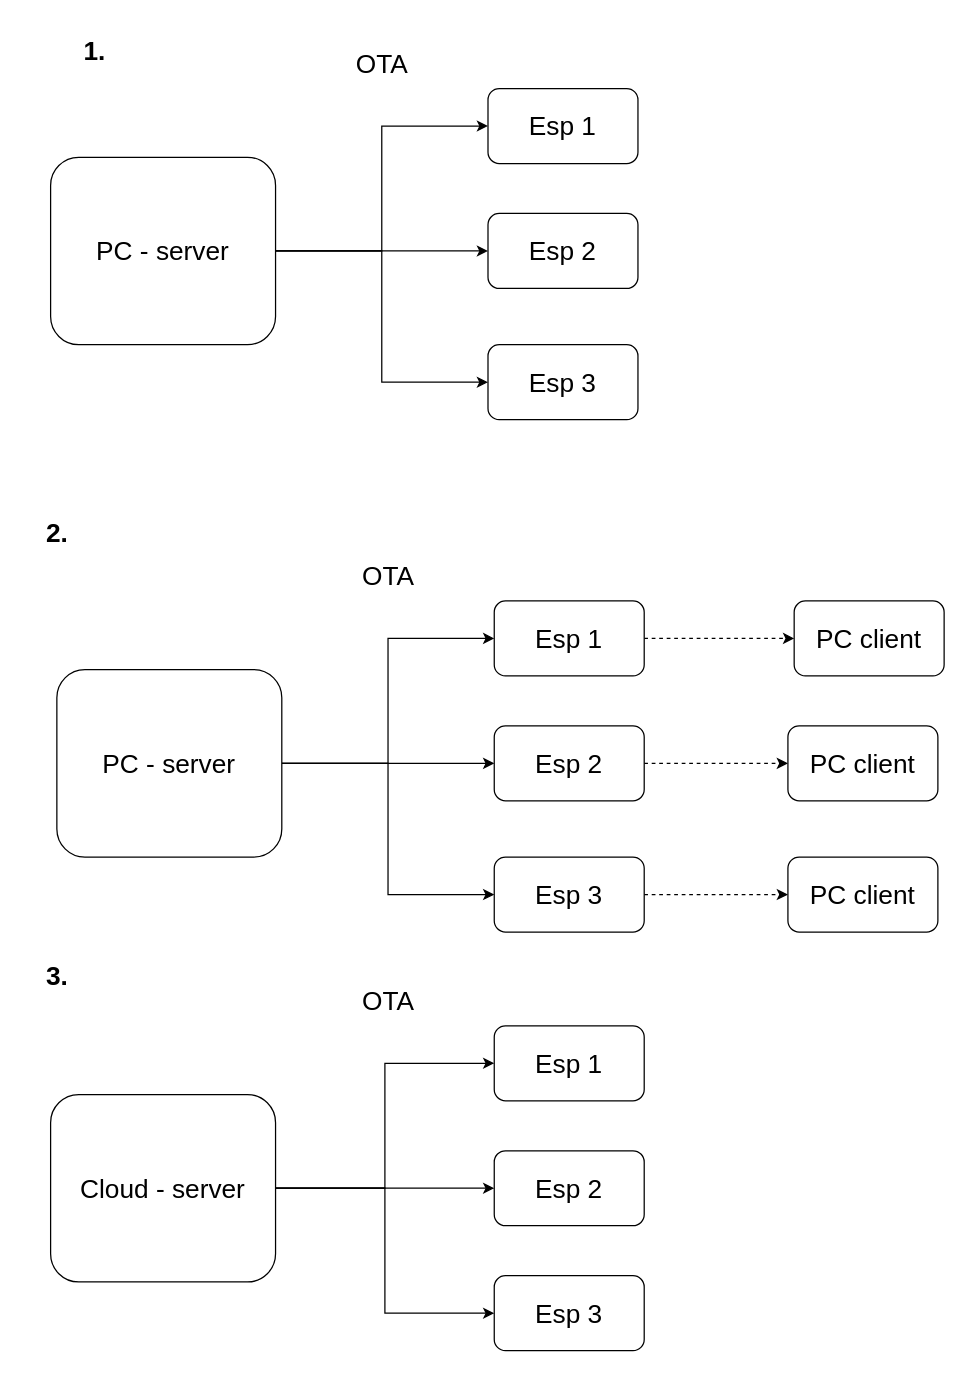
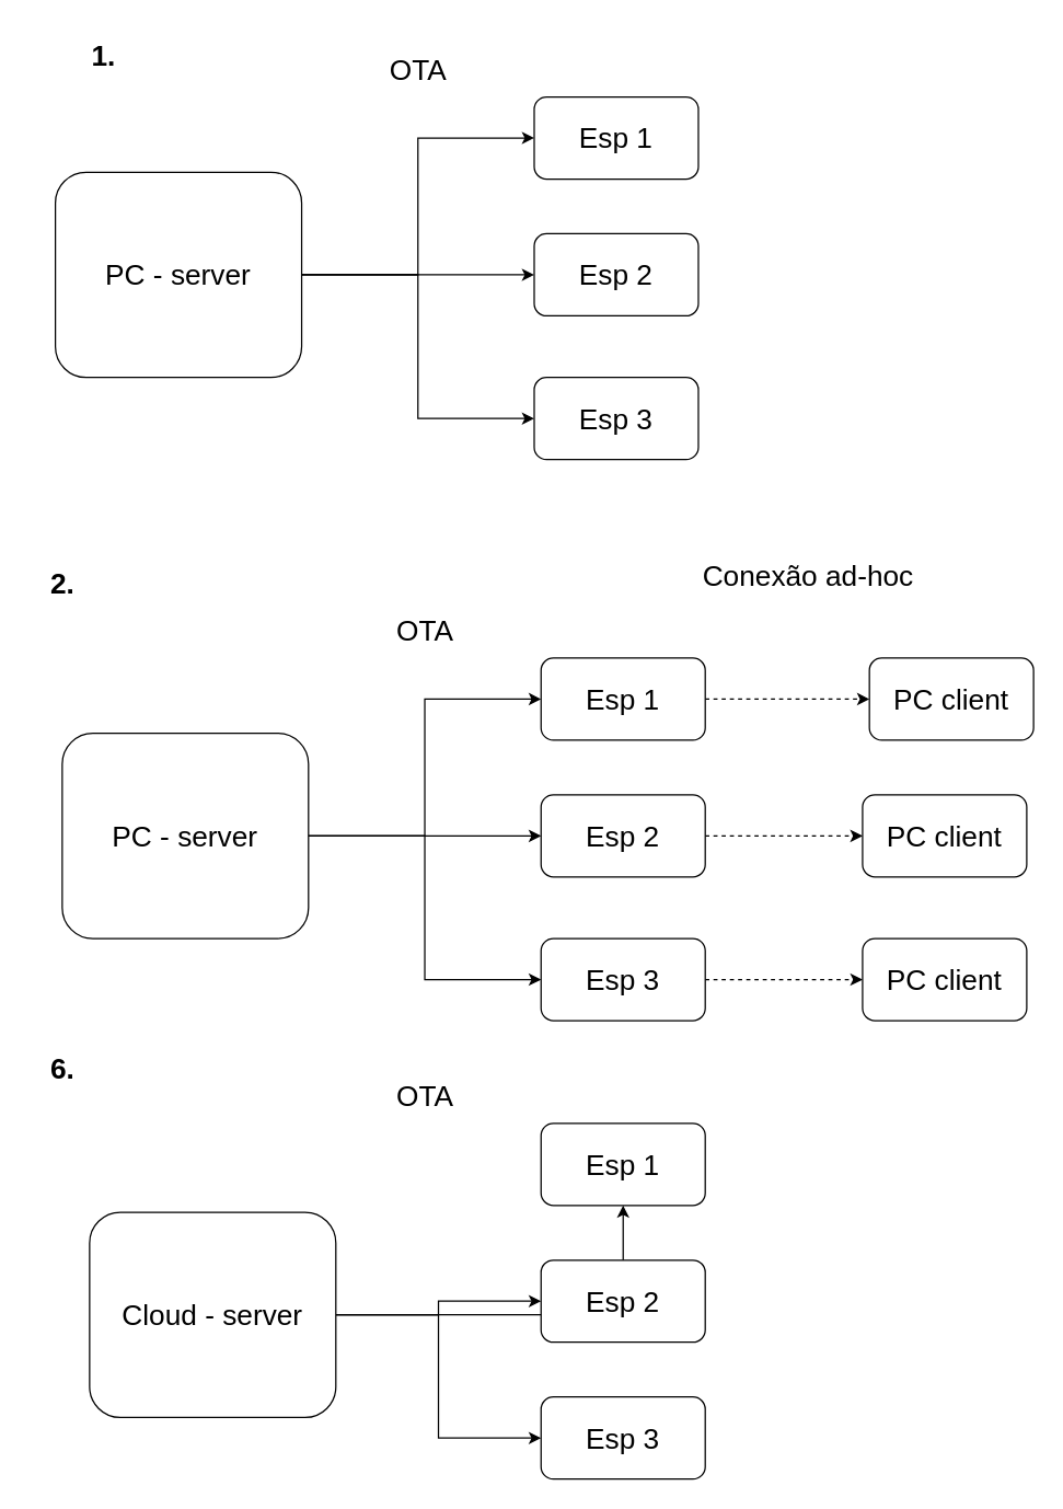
+ <mxCell id="32" value="Conexão ad-hoc" style="text;html=1;align=center;verticalAlign=middle;resizable=0;points=[];autosize=1;strokeColor=none;fillColor=none;fontSize=21;" vertex="1" parent="1"><mxGeometry x="495" y="400" width="190" height="40" as="geometry" /></mxCell>
- <mxCell id="11" value="3." style="text;html=1;align=center;verticalAlign=middle;resizable=0;points=[];autosize=1;strokeColor=none;fillColor=none;strokeWidth=1;fontSize=21;fontStyle=1" vertex="1" parent="1"><mxGeometry x="20" y="760" width="50" height="40" as="geometry" /></mxCell>
+ <mxCell id="11" value="6." style="text;html=1;align=center;verticalAlign=middle;resizable=0;points=[];autosize=1;strokeColor=none;fillColor=none;strokeWidth=1;fontSize=21;fontStyle=1" vertex="1" parent="1"><mxGeometry x="20" y="760" width="50" height="40" as="geometry" /></mxCell>
- <mxCell id="15" value="Cloud - server" style="rounded=1;whiteSpace=wrap;html=1;strokeWidth=1;fontSize=21;" vertex="1" parent="1"><mxGeometry x="40" y="875" width="180" height="150" as="geometry" /></mxCell>
+ <mxCell id="15" value="Cloud - server" style="rounded=1;whiteSpace=wrap;html=1;strokeWidth=1;fontSize=21;" vertex="1" parent="1"><mxGeometry x="65" y="885" width="180" height="150" as="geometry" /></mxCell>
